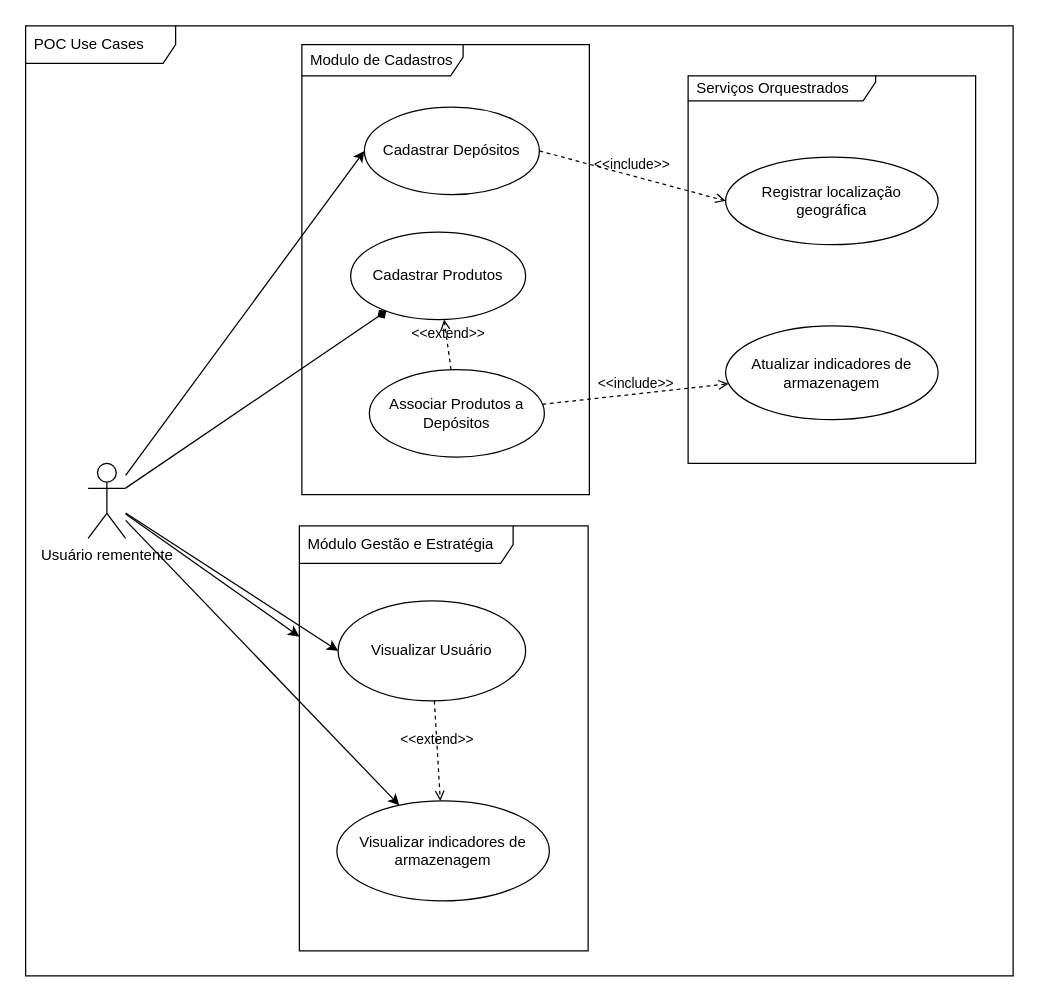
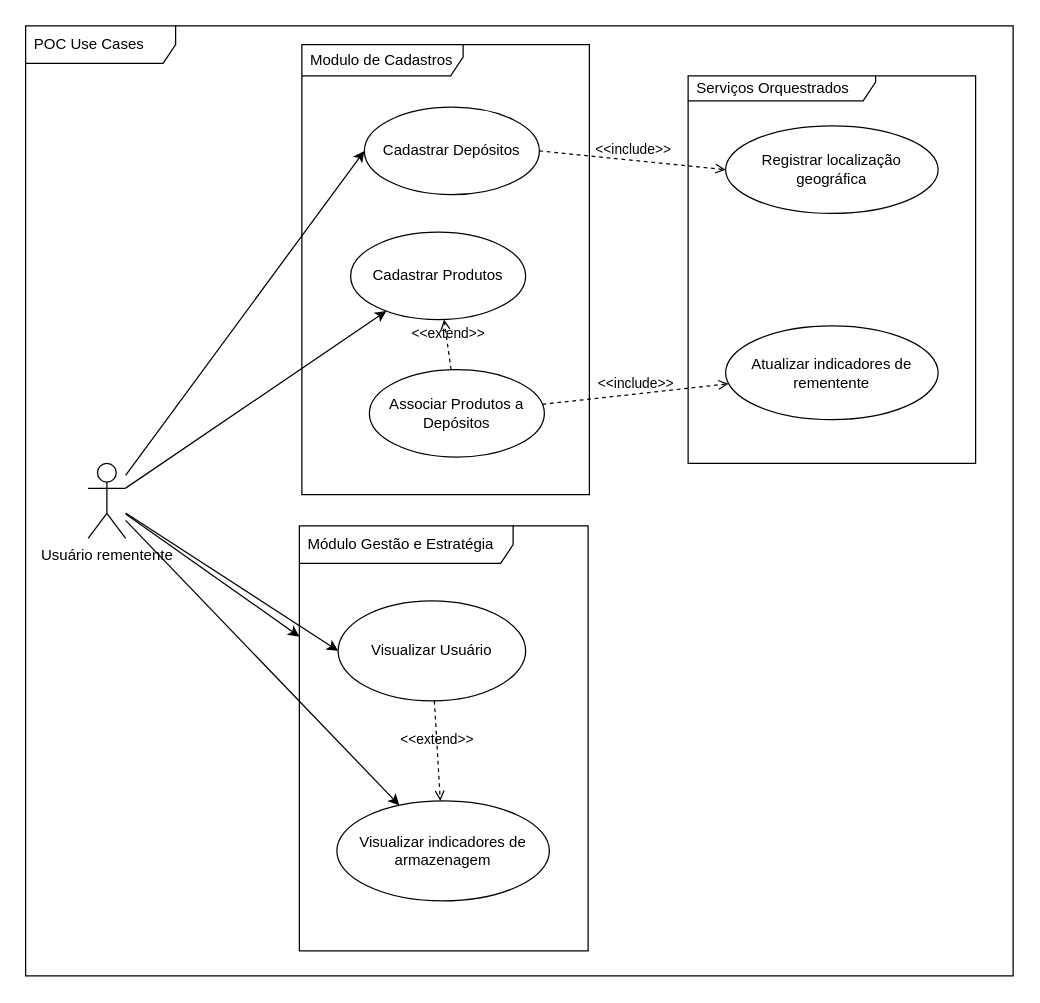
- <mxCell id="24" value="Registrar localização geográfica" style="ellipse;whiteSpace=wrap;html=1;" parent="22" vertex="1"><mxGeometry x="30" y="65" width="170" height="70" as="geometry" /></mxCell>
+ <mxCell id="24" value="Registrar localização geográfica" style="ellipse;whiteSpace=wrap;html=1;" parent="22" vertex="1"><mxGeometry x="30" y="40" width="170" height="70" as="geometry" /></mxCell>
- <mxCell id="20" style="rounded=0;orthogonalLoop=1;jettySize=auto;html=1;endArrow=diamond;" edge="1" parent="2" source="5" target="16"><mxGeometry relative="1" as="geometry" /></mxCell>
+ <mxCell id="20" style="rounded=0;orthogonalLoop=1;jettySize=auto;html=1;" edge="1" parent="2" source="5" target="16"><mxGeometry relative="1" as="geometry" /></mxCell>
- <mxCell id="25" value="Atualizar indicadores de armazenagem" style="ellipse;whiteSpace=wrap;html=1;" parent="22" vertex="1"><mxGeometry x="30" y="200" width="170" height="75" as="geometry" /></mxCell>
+ <mxCell id="25" value="Atualizar indicadores de rementente" style="ellipse;whiteSpace=wrap;html=1;" parent="22" vertex="1"><mxGeometry x="30" y="200" width="170" height="75" as="geometry" /></mxCell>
